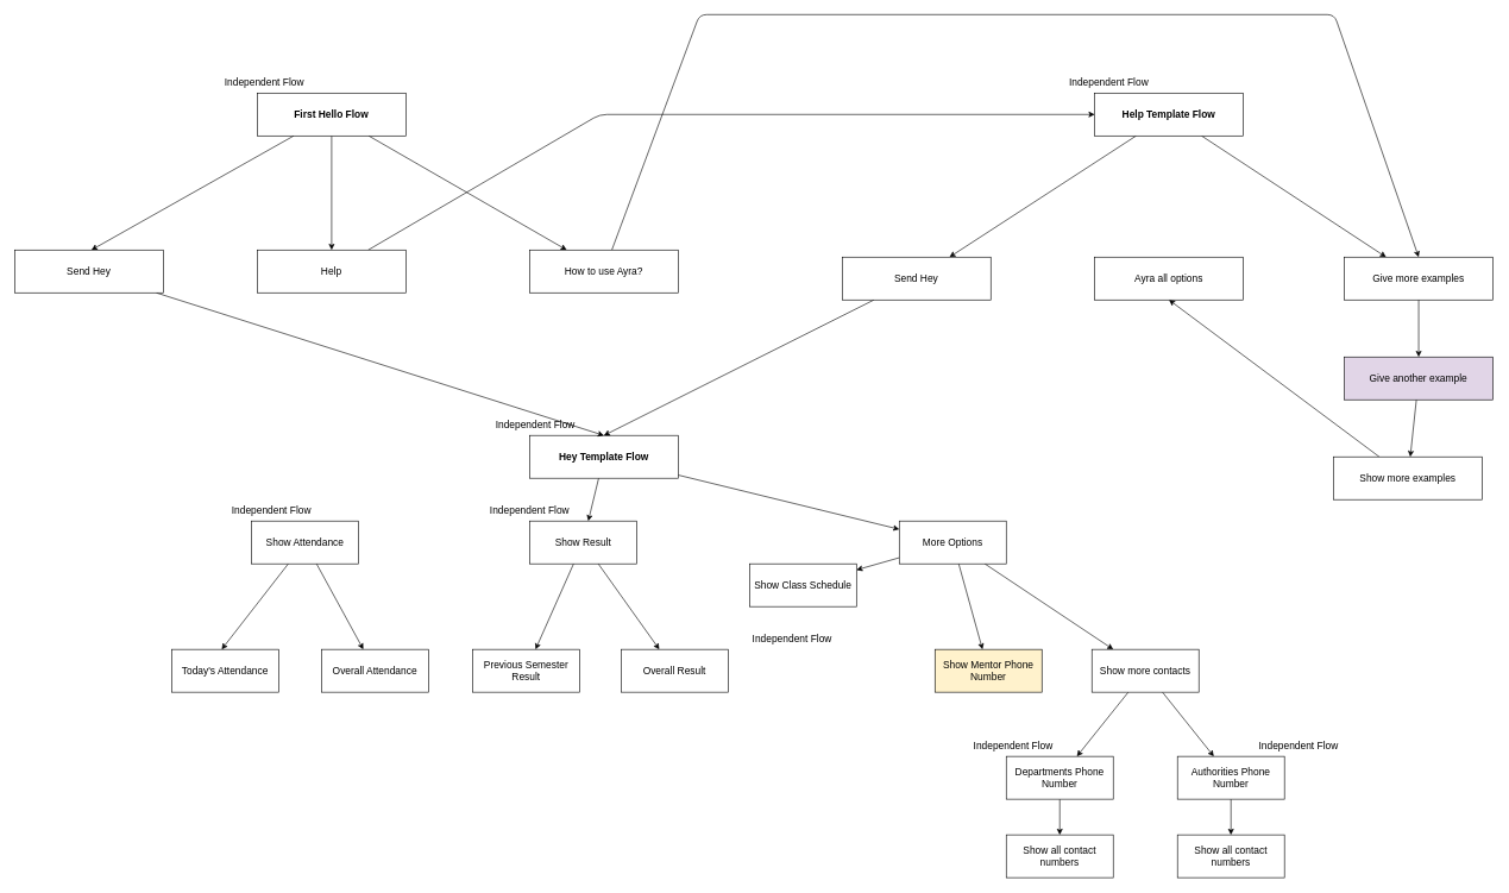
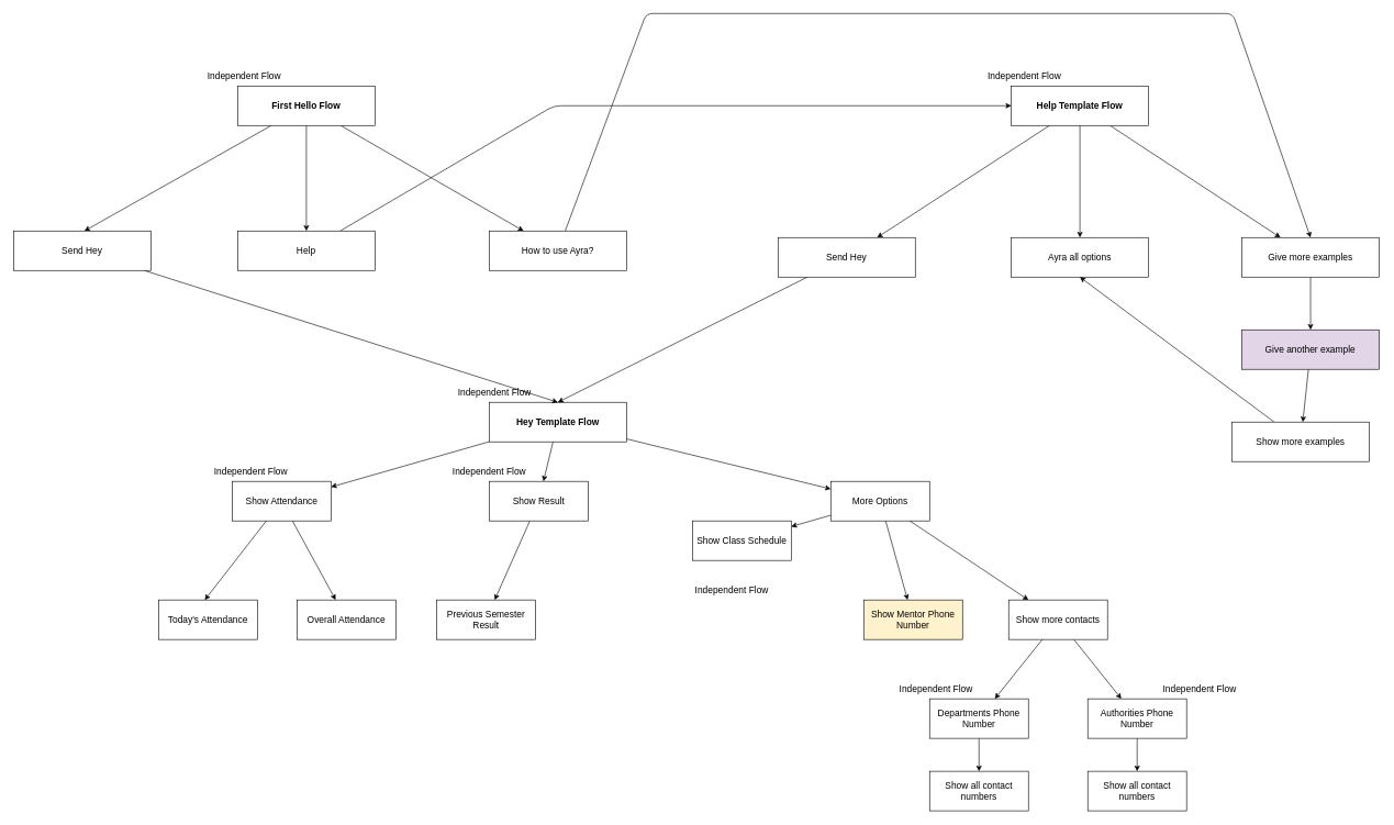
+ <mxCell id="31" value="" style="edgeStyle=none;html=1;fontSize=14;" parent="1" source="34" target="35" edge="1"><mxGeometry relative="1" as="geometry" /></mxCell>
+ <mxCell id="2" value="" style="edgeStyle=none;html=1;fontSize=14;" parent="1" source="5" target="8" edge="1"><mxGeometry relative="1" as="geometry" /></mxCell>
- <mxCell id="10" value="" style="edgeStyle=none;html=1;fontSize=14;" parent="1" source="11" target="19" edge="1"><mxGeometry relative="1" as="geometry" /></mxCell>
- <mxCell id="19" value="&lt;span style=&quot;font-size: 14px;&quot;&gt;Overall Result&lt;/span&gt;" style="rounded=0;whiteSpace=wrap;html=1;fontSize=14;" parent="1" vertex="1"><mxGeometry x="870" y="910" width="150" height="60" as="geometry" /></mxCell>
